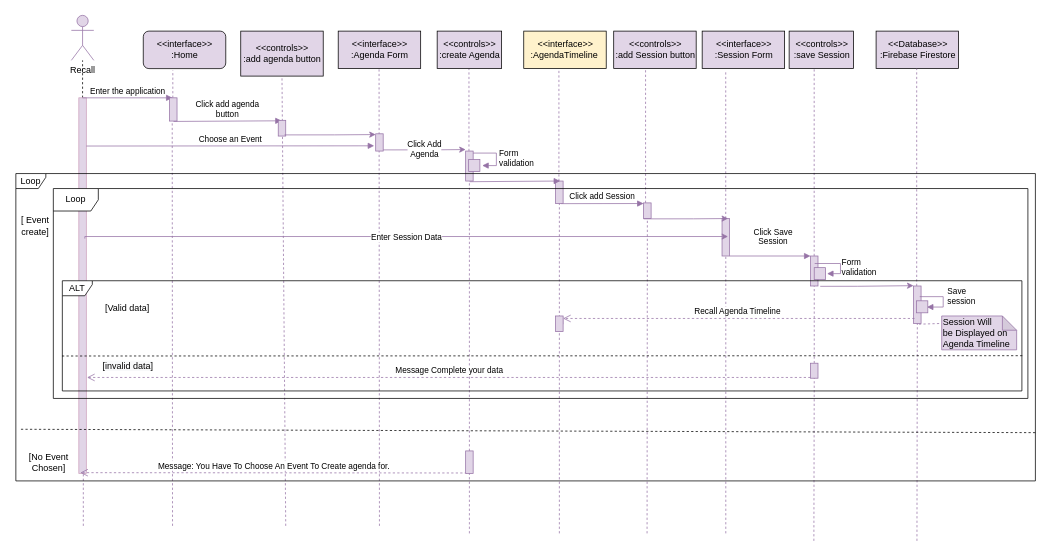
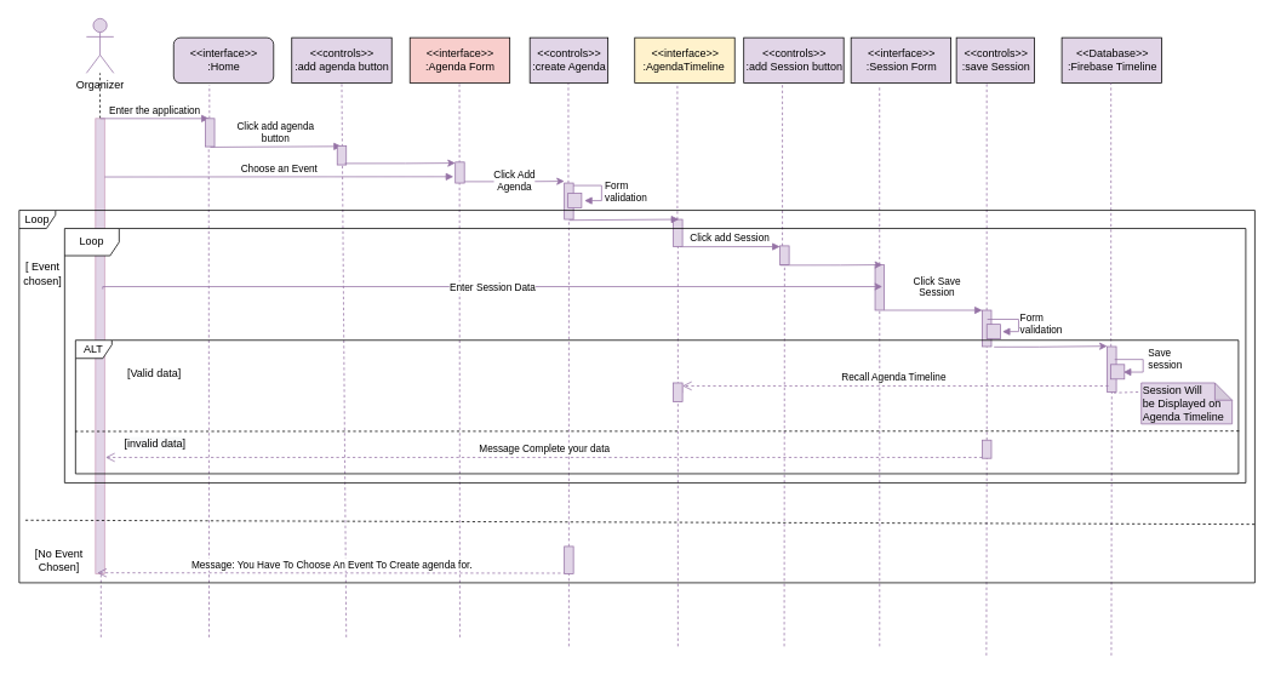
- <mxCell id="5" value="&amp;lt;&amp;lt;interface&amp;gt;&amp;gt;&lt;br&gt;:Agenda Form" style="html=1;fillColor=#e1d5e7;" parent="1" vertex="1"><mxGeometry x="450" y="41" width="110" height="50" as="geometry" /></mxCell>
+ <mxCell id="5" value="&amp;lt;&amp;lt;interface&amp;gt;&amp;gt;&lt;br&gt;:Agenda Form" style="html=1;fillColor=#f8cecc;" parent="1" vertex="1"><mxGeometry x="450" y="41" width="110" height="50" as="geometry" /></mxCell>
- <mxCell id="21" value="&amp;lt;&amp;lt;Database&amp;gt;&amp;gt;&lt;br&gt;:Firebase Firestore" style="html=1;fillColor=#e1d5e7;" parent="1" vertex="1"><mxGeometry x="1167.5" y="41" width="110" height="50" as="geometry" /></mxCell>
+ <mxCell id="21" value="&amp;lt;&amp;lt;Database&amp;gt;&amp;gt;&lt;br&gt;:Firebase Timeline" style="html=1;fillColor=#e1d5e7;" parent="1" vertex="1"><mxGeometry x="1167.5" y="41" width="110" height="50" as="geometry" /></mxCell>
- <mxCell id="4" value="&amp;lt;&amp;lt;controls&amp;gt;&amp;gt;&lt;br&gt;:add agenda button" style="html=1;fillColor=#e1d5e7;" parent="1" vertex="1"><mxGeometry x="320" y="41" width="110" height="60" as="geometry" /></mxCell>
+ <mxCell id="4" value="&amp;lt;&amp;lt;controls&amp;gt;&amp;gt;&lt;br&gt;:add agenda button" style="html=1;fillColor=#e1d5e7;" parent="1" vertex="1"><mxGeometry x="320" y="41" width="110" height="50" as="geometry" /></mxCell>
- <mxCell id="2" value="Recall" style="shape=umlActor;verticalLabelPosition=bottom;verticalAlign=top;html=1;fillColor=#e1d5e7;strokeColor=#9673a6;" parent="1" vertex="1"><mxGeometry x="94" y="20" width="30" height="60" as="geometry" /></mxCell>
+ <mxCell id="2" value="Organizer" style="shape=umlActor;verticalLabelPosition=bottom;verticalAlign=top;html=1;fillColor=#e1d5e7;strokeColor=#9673a6;" parent="1" vertex="1"><mxGeometry x="94" y="20" width="30" height="60" as="geometry" /></mxCell>
- <mxCell id="74" value="[ Event create]" style="text;html=1;strokeColor=none;fillColor=none;align=center;verticalAlign=middle;whiteSpace=wrap;rounded=0;" parent="1" vertex="1"><mxGeometry x="22" y="291" width="48" height="20" as="geometry" /></mxCell>
+ <mxCell id="74" value="[ Event chosen]" style="text;html=1;strokeColor=none;fillColor=none;align=center;verticalAlign=middle;whiteSpace=wrap;rounded=0;" parent="1" vertex="1"><mxGeometry x="22" y="291" width="48" height="20" as="geometry" /></mxCell>
